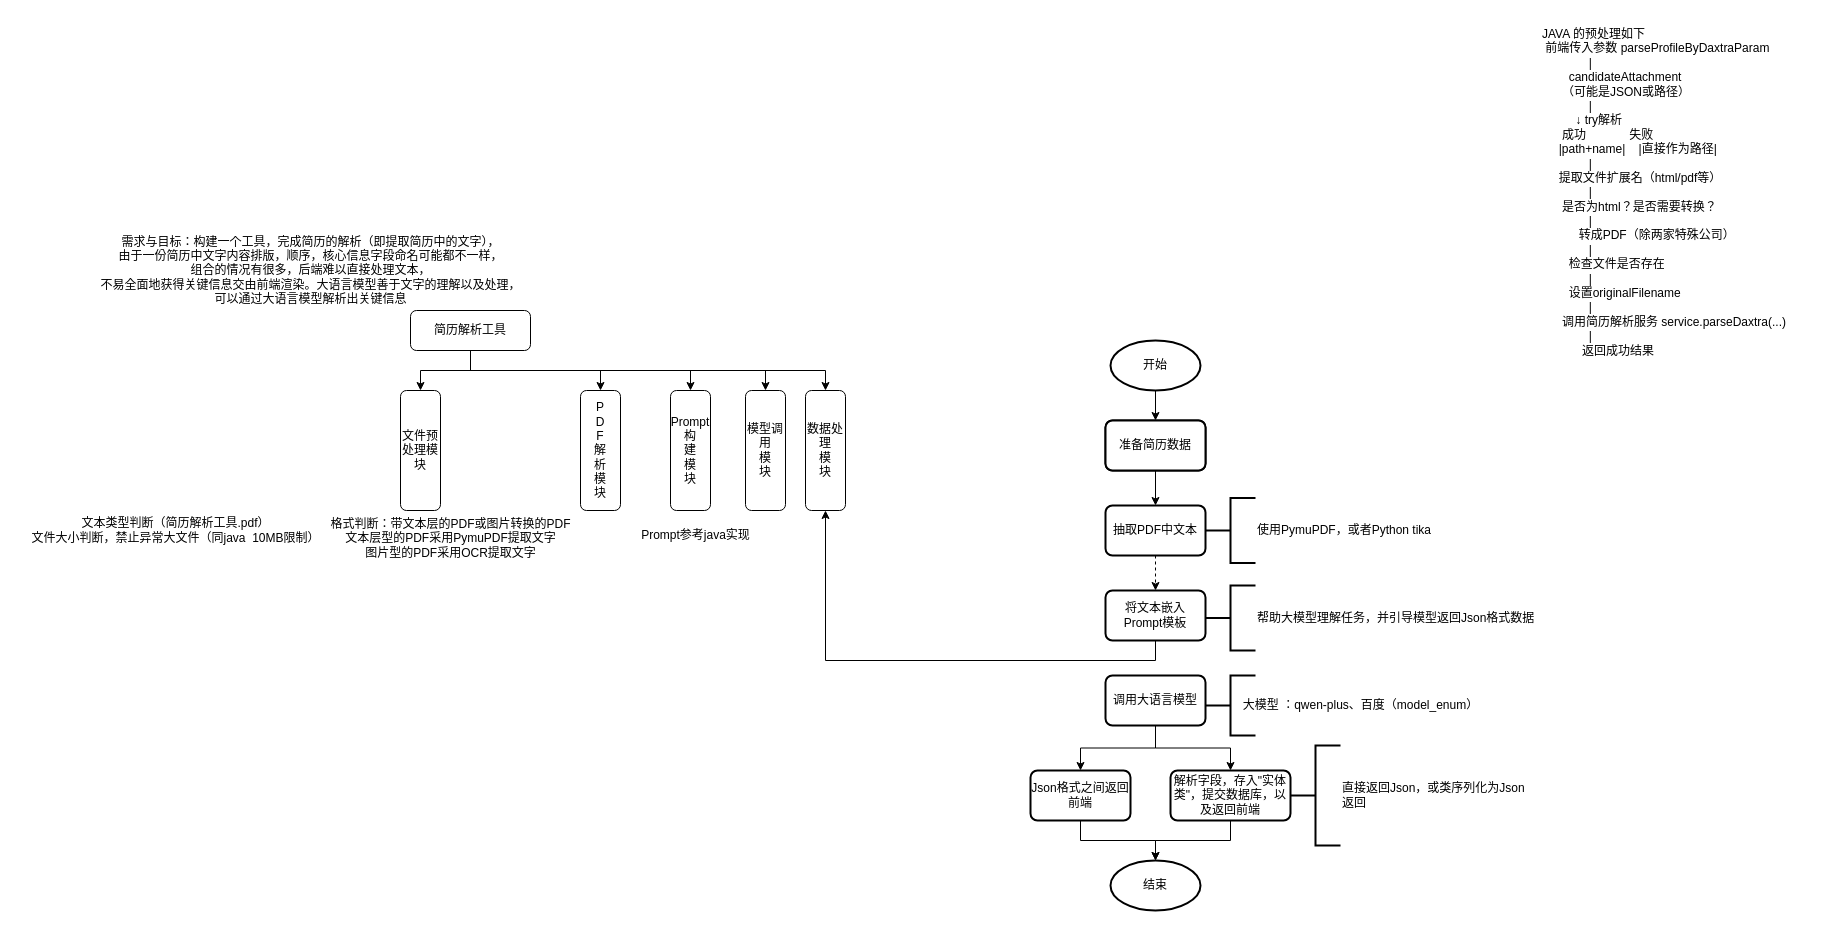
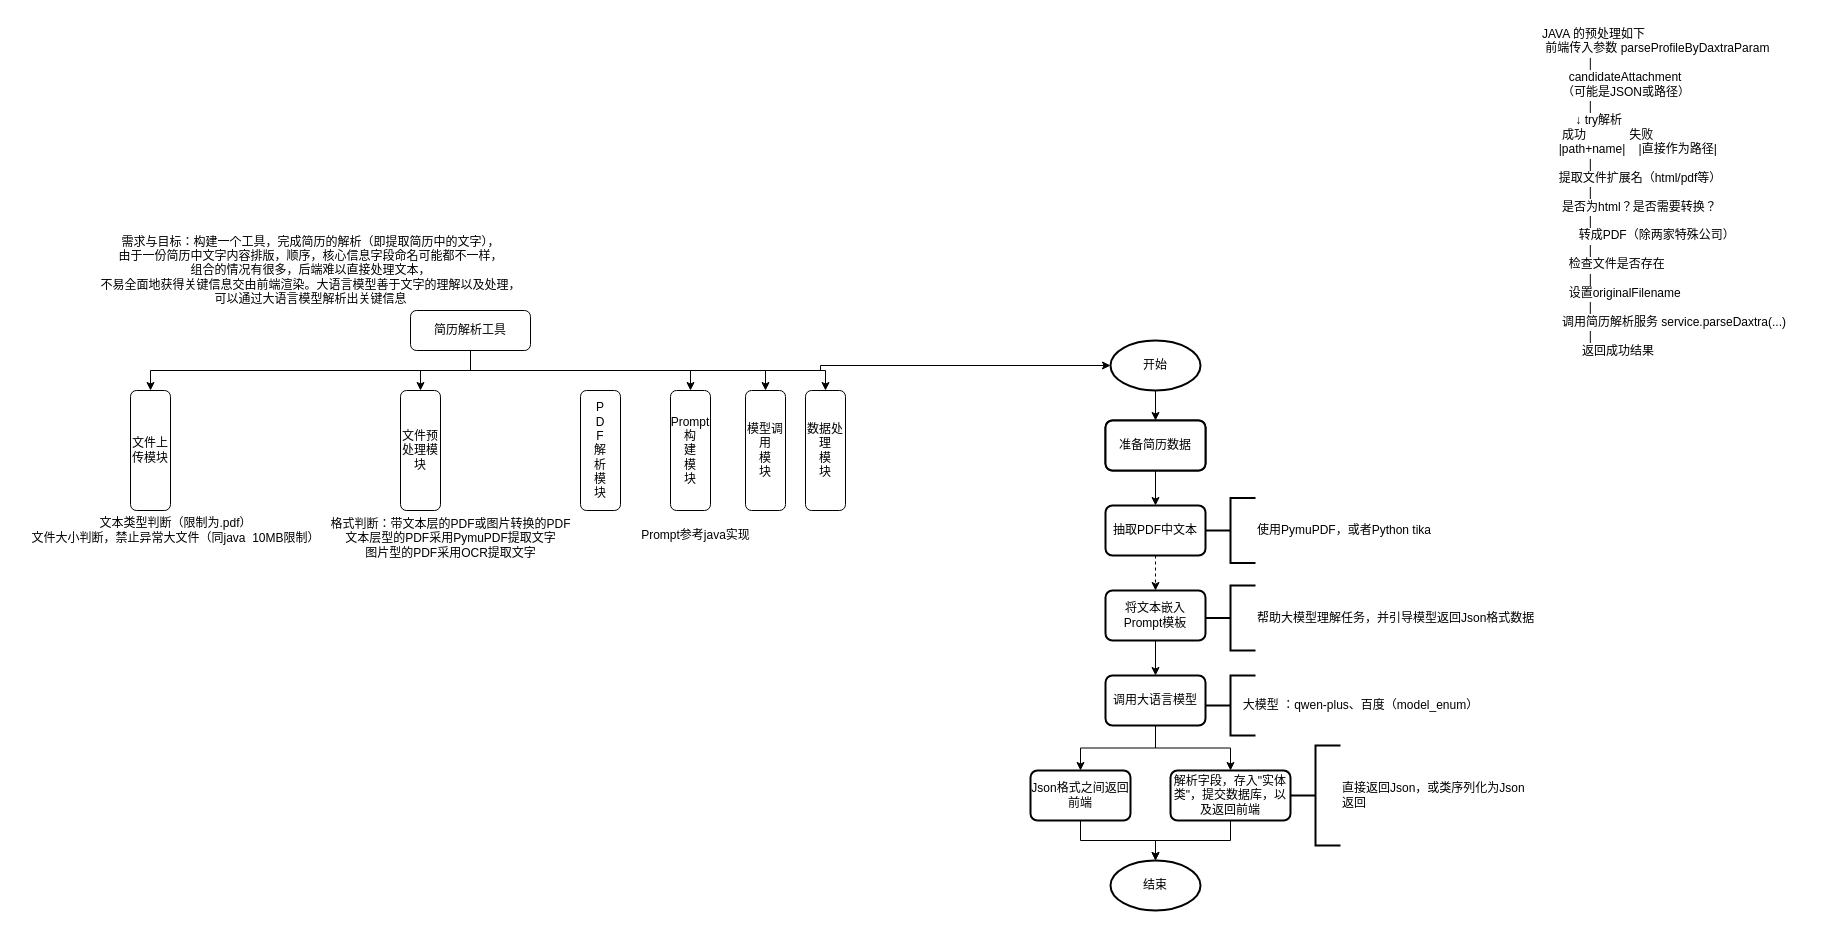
+ <mxCell id="24" style="edgeStyle=orthogonalEdgeStyle;rounded=0;orthogonalLoop=1;jettySize=auto;html=1;exitX=0.5;exitY=1;exitDx=0;exitDy=0;" edge="1" parent="1" source="29" target="36"><mxGeometry relative="1" as="geometry" /></mxCell>
- <mxCell id="25" style="edgeStyle=orthogonalEdgeStyle;rounded=0;orthogonalLoop=1;jettySize=auto;html=1;exitX=0.5;exitY=1;exitDx=0;exitDy=0;" edge="1" parent="1" source="29" target="31"><mxGeometry relative="1" as="geometry" /></mxCell>
+ <mxCell id="25" style="edgeStyle=orthogonalEdgeStyle;rounded=0;orthogonalLoop=1;jettySize=auto;html=1;exitX=0.5;exitY=1;exitDx=0;exitDy=0;" edge="1" parent="1" source="29" target="3"><mxGeometry relative="1" as="geometry" /></mxCell>
+ <mxCell id="36" value="文件上传模块" style="rounded=1;whiteSpace=wrap;html=1;align=center;labelPosition=center;verticalLabelPosition=middle;verticalAlign=middle;" vertex="1" parent="1"><mxGeometry x="130" y="390" width="40" height="120" as="geometry" /></mxCell>
- <mxCell id="37" value="文本类型判断（简历解析工具.pdf）&lt;br&gt;&lt;div&gt;文件大小判断，禁止异常大文件（同java&amp;nbsp;&amp;nbsp;&lt;span style=&quot;background-color: transparent; color: light-dark(rgb(0, 0, 0), rgb(255, 255, 255));&quot;&gt;10MB限制&lt;/span&gt;&lt;span style=&quot;background-color: transparent; color: light-dark(rgb(0, 0, 0), rgb(255, 255, 255));&quot;&gt;）&lt;/span&gt;&lt;/div&gt;" style="text;html=1;align=center;verticalAlign=middle;resizable=0;points=[];autosize=1;strokeColor=none;fillColor=none;" vertex="1" parent="1"><mxGeometry x="20" y="510" width="310" height="40" as="geometry" /></mxCell>
+ <mxCell id="37" value="文本类型判断（限制为.pdf）&lt;br&gt;&lt;div&gt;文件大小判断，禁止异常大文件（同java&amp;nbsp;&amp;nbsp;&lt;span style=&quot;background-color: transparent; color: light-dark(rgb(0, 0, 0), rgb(255, 255, 255));&quot;&gt;10MB限制&lt;/span&gt;&lt;span style=&quot;background-color: transparent; color: light-dark(rgb(0, 0, 0), rgb(255, 255, 255));&quot;&gt;）&lt;/span&gt;&lt;/div&gt;" style="text;html=1;align=center;verticalAlign=middle;resizable=0;points=[];autosize=1;strokeColor=none;fillColor=none;" vertex="1" parent="1"><mxGeometry x="20" y="510" width="310" height="40" as="geometry" /></mxCell>
- <mxCell id="9" style="edgeStyle=orthogonalEdgeStyle;rounded=0;orthogonalLoop=1;jettySize=auto;html=1;exitX=0.5;exitY=1;exitDx=0;exitDy=0;" parent="1" source="10" target="34" edge="1"><mxGeometry relative="1" as="geometry" /></mxCell>
+ <mxCell id="9" style="edgeStyle=orthogonalEdgeStyle;rounded=0;orthogonalLoop=1;jettySize=auto;html=1;exitX=0.5;exitY=1;exitDx=0;exitDy=0;entryX=0.5;entryY=0;entryDx=0;entryDy=0;" parent="1" source="10" target="13" edge="1"><mxGeometry relative="1" as="geometry" /></mxCell>
